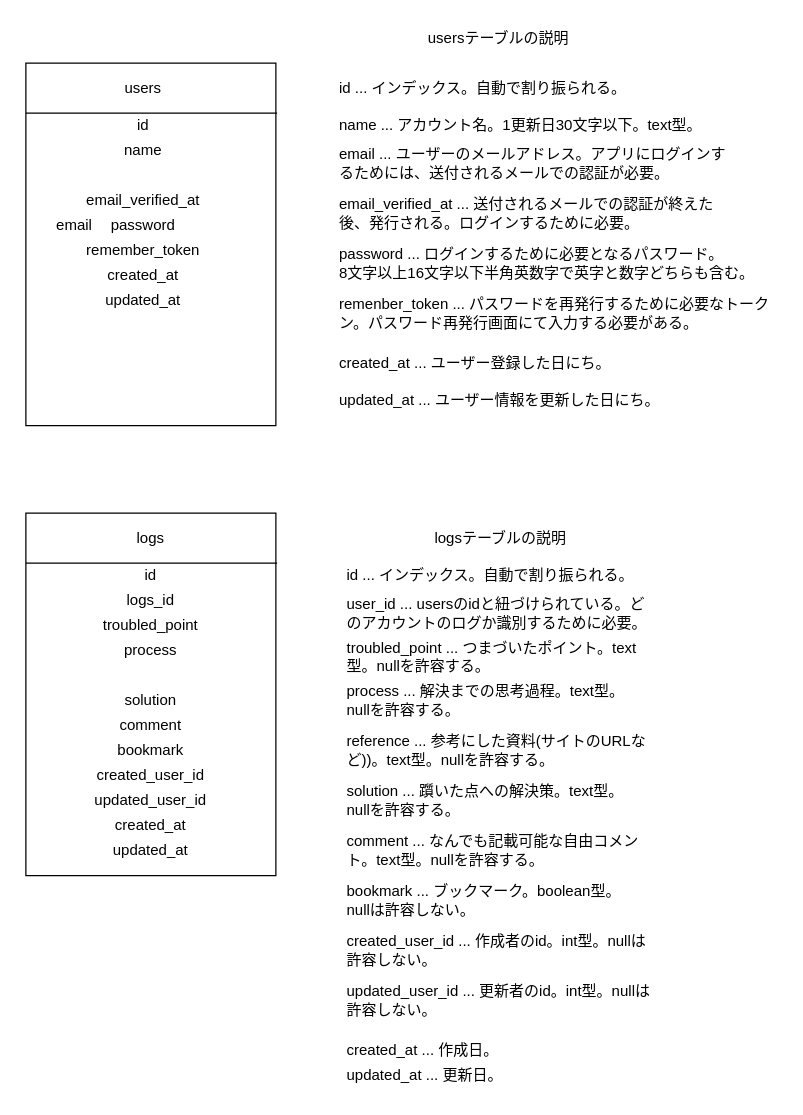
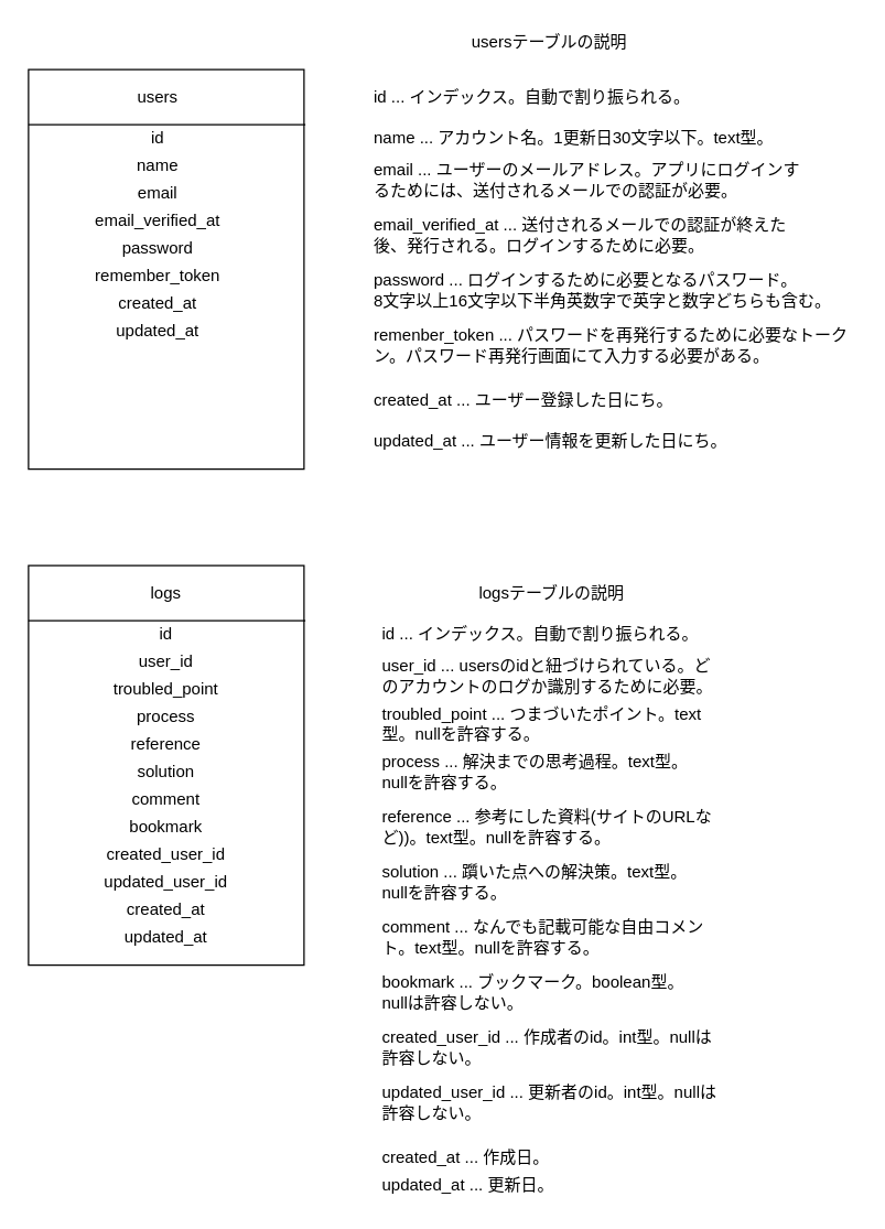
- <mxCell id="20" value="email" style="text;html=1;strokeColor=none;fillColor=none;align=center;verticalAlign=middle;whiteSpace=wrap;rounded=0;" vertex="1" parent="1"><mxGeometry x="39" y="170" width="40" height="20" as="geometry" /></mxCell>
+ <mxCell id="20" value="email" style="text;html=1;strokeColor=none;fillColor=none;align=center;verticalAlign=middle;whiteSpace=wrap;rounded=0;" vertex="1" parent="1"><mxGeometry x="94" y="130" width="40" height="20" as="geometry" /></mxCell>
- <mxCell id="9" value="logs_id" style="text;html=1;strokeColor=none;fillColor=none;align=center;verticalAlign=middle;whiteSpace=wrap;rounded=0;" vertex="1" parent="1"><mxGeometry x="100" y="470" width="40" height="20" as="geometry" /></mxCell>
+ <mxCell id="9" value="user_id" style="text;html=1;strokeColor=none;fillColor=none;align=center;verticalAlign=middle;whiteSpace=wrap;rounded=0;" vertex="1" parent="1"><mxGeometry x="100" y="470" width="40" height="20" as="geometry" /></mxCell>
+ <mxCell id="6" value="reference" style="text;html=1;strokeColor=none;fillColor=none;align=center;verticalAlign=middle;whiteSpace=wrap;rounded=0;" vertex="1" parent="1"><mxGeometry x="100" y="530" width="40" height="20" as="geometry" /></mxCell>
